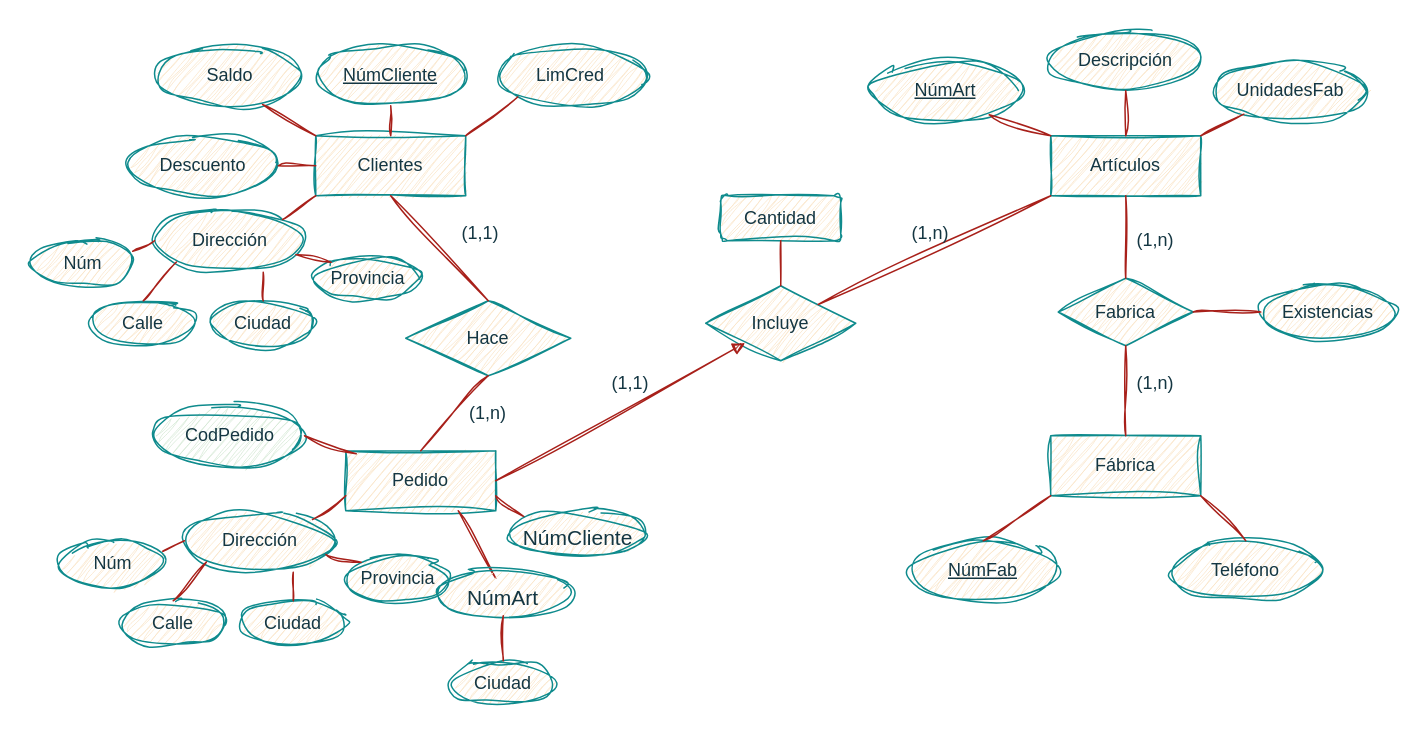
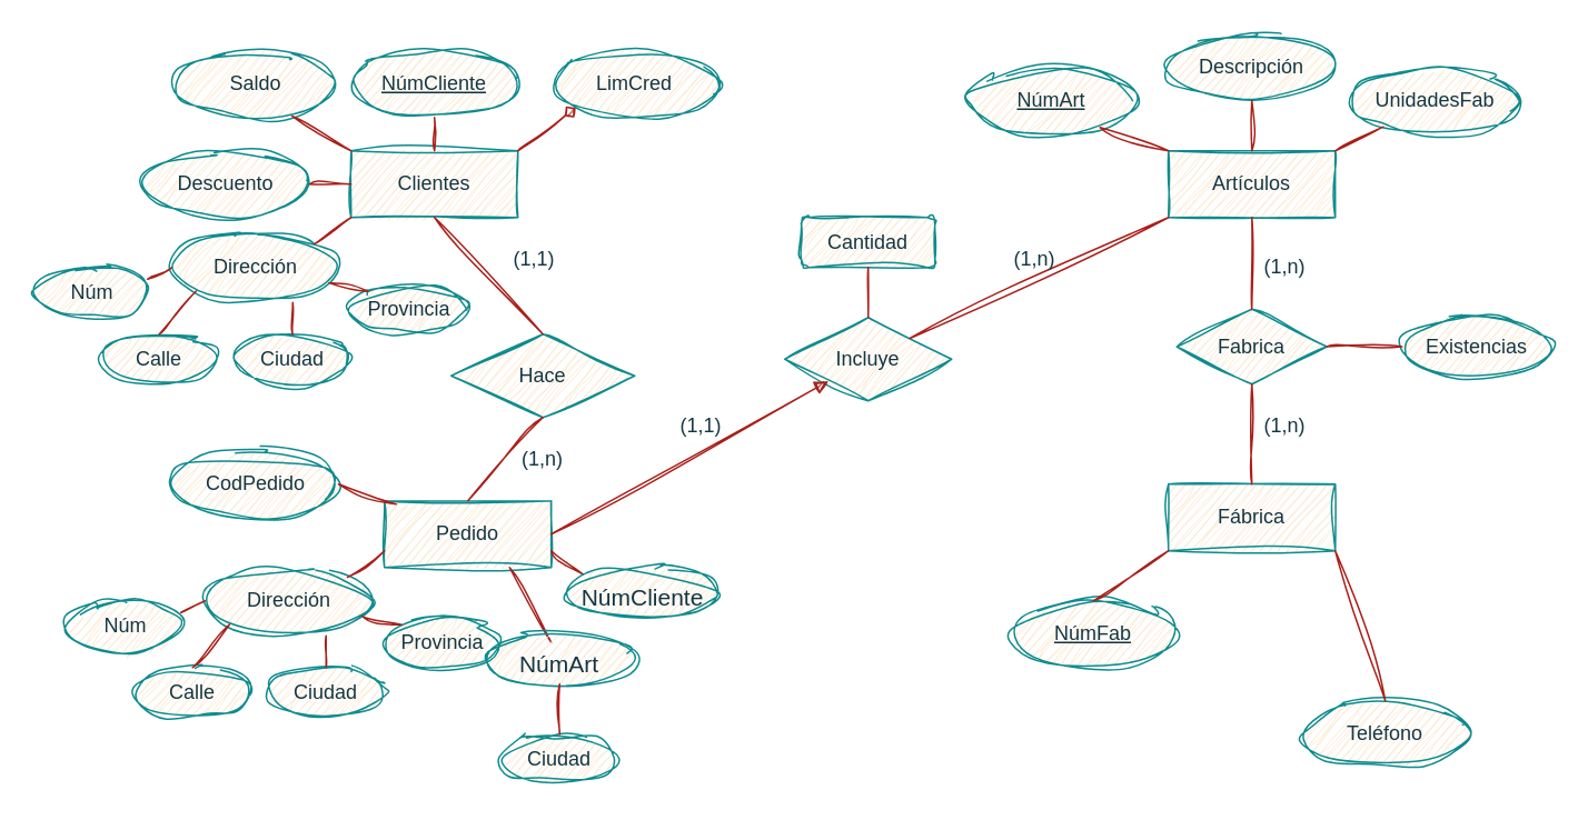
- <mxCell id="16" value="" style="endArrow=none;html=1;rounded=0;entryX=0;entryY=1;entryDx=0;entryDy=0;exitX=1;exitY=0;exitDx=0;exitDy=0;sketch=1;curveFitting=1;jiggle=2;labelBackgroundColor=none;strokeColor=#A8201A;fontColor=default;" parent="1" source="2" target="6" edge="1"><mxGeometry relative="1" as="geometry"><mxPoint x="460" y="270" as="sourcePoint" /><mxPoint x="620" y="270" as="targetPoint" /></mxGeometry></mxCell>
+ <mxCell id="16" value="" style="endArrow=diamond;html=1;rounded=0;entryX=0;entryY=1;entryDx=0;entryDy=0;exitX=1;exitY=0;exitDx=0;exitDy=0;sketch=1;curveFitting=1;jiggle=2;labelBackgroundColor=none;strokeColor=#A8201A;fontColor=default;" parent="1" source="2" target="6" edge="1"><mxGeometry relative="1" as="geometry"><mxPoint x="460" y="270" as="sourcePoint" /><mxPoint x="620" y="270" as="targetPoint" /></mxGeometry></mxCell>
- <mxCell id="13" value="CodPedido" style="ellipse;whiteSpace=wrap;html=1;align=center;rounded=0;sketch=1;curveFitting=1;jiggle=2;labelBackgroundColor=none;fillColor=#d5e8d4;strokeColor=#0F8B8D;fontColor=#143642;" parent="1" vertex="1"><mxGeometry x="102.5" y="270" width="100" height="40" as="geometry" /></mxCell>
+ <mxCell id="13" value="CodPedido" style="ellipse;whiteSpace=wrap;html=1;align=center;rounded=0;sketch=1;curveFitting=1;jiggle=2;labelBackgroundColor=none;fillColor=#FAE5C7;strokeColor=#0F8B8D;fontColor=#143642;" parent="1" vertex="1"><mxGeometry x="102.5" y="270" width="100" height="40" as="geometry" /></mxCell>
- <mxCell id="15" value="Teléfono" style="ellipse;whiteSpace=wrap;html=1;align=center;rounded=0;sketch=1;curveFitting=1;jiggle=2;labelBackgroundColor=none;fillColor=#FAE5C7;strokeColor=#0F8B8D;fontColor=#143642;" parent="1" vertex="1"><mxGeometry x="780" y="360" width="100" height="40" as="geometry" /></mxCell>
+ <mxCell id="15" value="Teléfono" style="ellipse;whiteSpace=wrap;html=1;align=center;rounded=0;sketch=1;curveFitting=1;jiggle=2;labelBackgroundColor=none;fillColor=#FAE5C7;strokeColor=#0F8B8D;fontColor=#143642;" parent="1" vertex="1"><mxGeometry x="780" y="420" width="100" height="40" as="geometry" /></mxCell>
